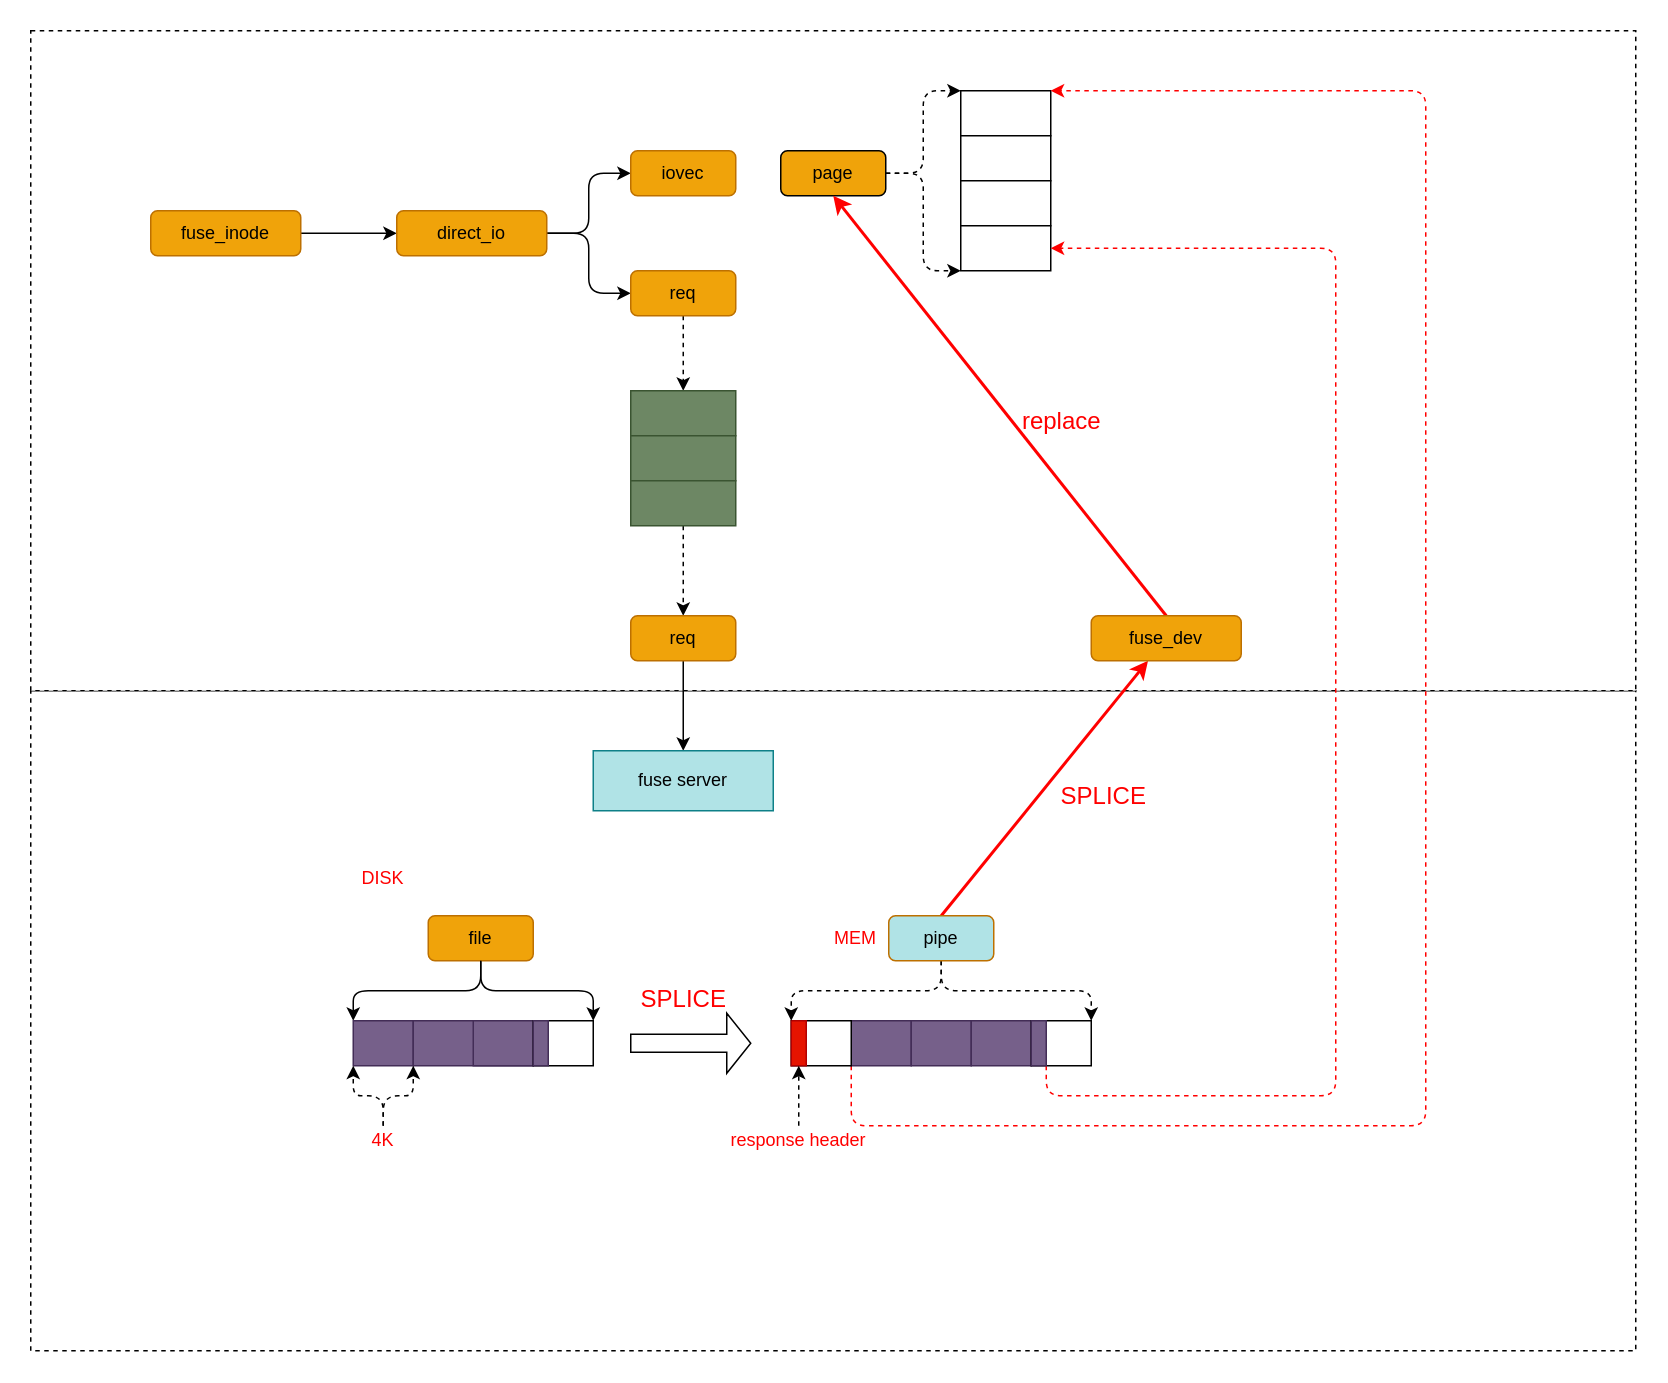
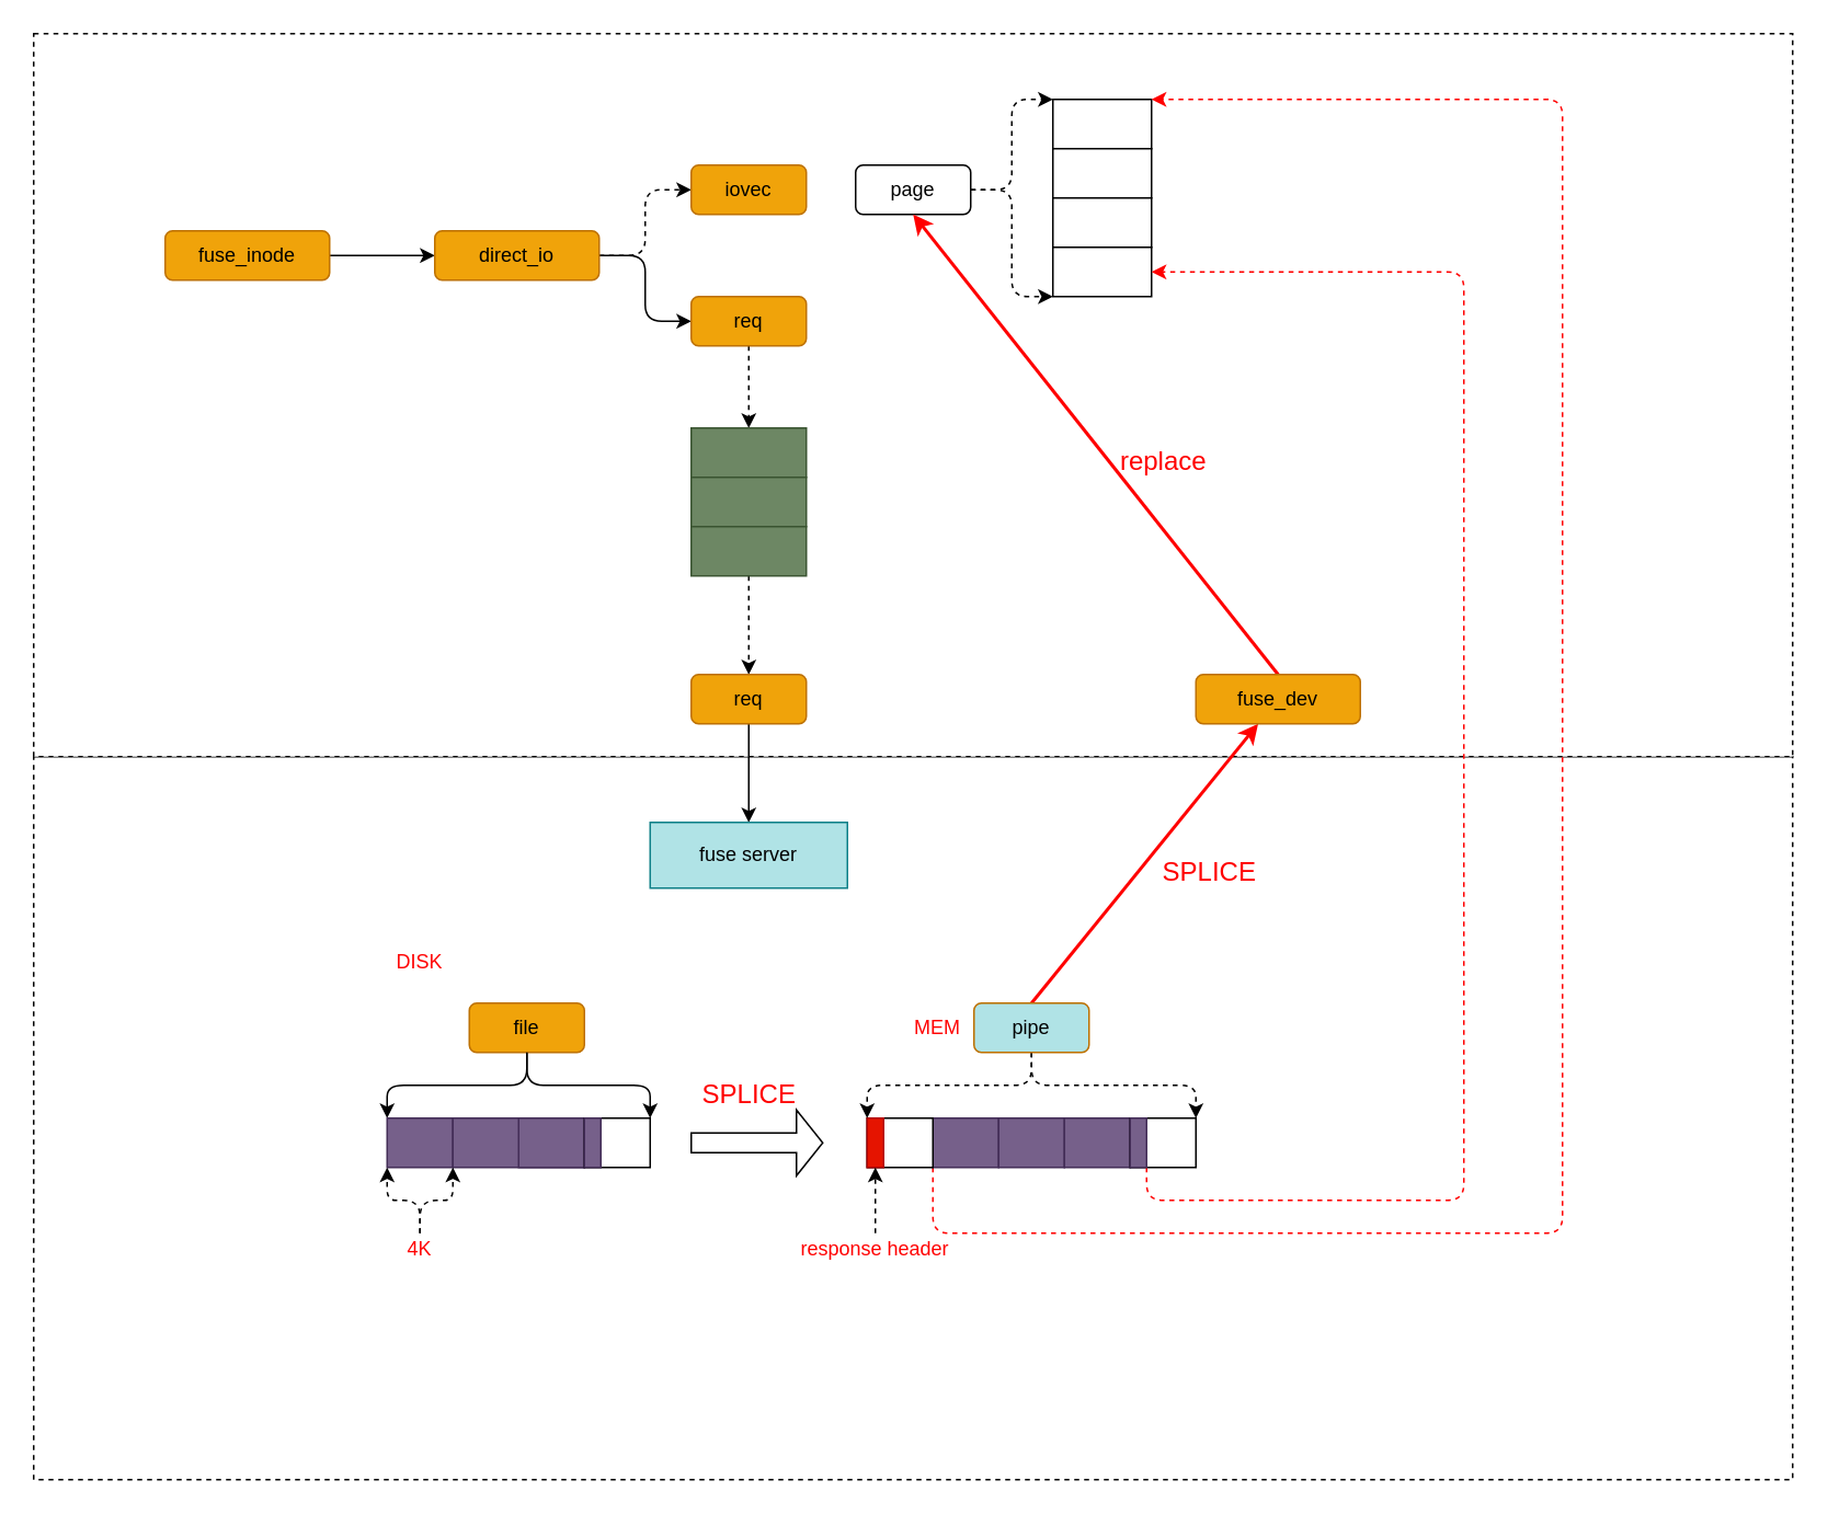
- <mxCell id="14" value="page" style="rounded=1;whiteSpace=wrap;html=1;fillColor=#f0a30a;" vertex="1" parent="1"><mxGeometry x="520" y="100" width="70" height="30" as="geometry" /></mxCell>
+ <mxCell id="14" value="page" style="rounded=1;whiteSpace=wrap;html=1;" vertex="1" parent="1"><mxGeometry x="520" y="100" width="70" height="30" as="geometry" /></mxCell>
- <mxCell id="6" style="edgeStyle=orthogonalEdgeStyle;rounded=1;orthogonalLoop=1;jettySize=auto;html=1;exitX=1;exitY=0.5;exitDx=0;exitDy=0;entryX=0;entryY=0.5;entryDx=0;entryDy=0;" edge="1" parent="1" source="8" target="11"><mxGeometry relative="1" as="geometry" /></mxCell>
+ <mxCell id="6" style="edgeStyle=orthogonalEdgeStyle;rounded=1;orthogonalLoop=1;jettySize=auto;html=1;exitX=1;exitY=0.5;exitDx=0;exitDy=0;entryX=0;entryY=0.5;entryDx=0;entryDy=0;dashed=1;" edge="1" parent="1" source="8" target="11"><mxGeometry relative="1" as="geometry" /></mxCell>
